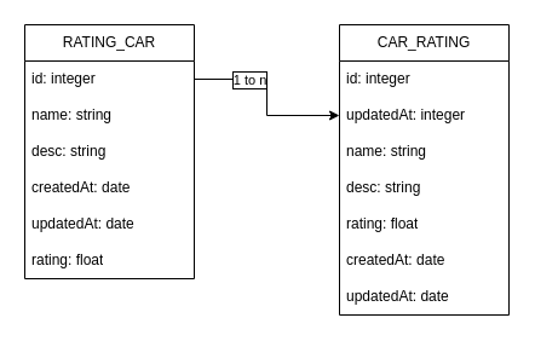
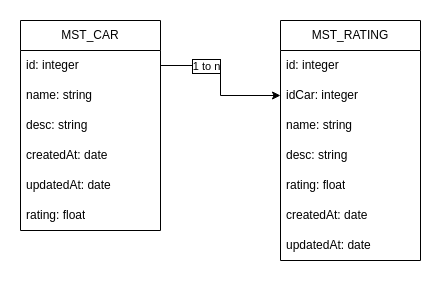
- <mxCell id="2" value="RATING_CAR" style="swimlane;fontStyle=0;childLayout=stackLayout;horizontal=1;startSize=30;horizontalStack=0;resizeParent=1;resizeParentMax=0;resizeLast=0;collapsible=1;marginBottom=0;whiteSpace=wrap;html=1;" vertex="1" parent="1"><mxGeometry x="20" y="20" width="140" height="210" as="geometry" /></mxCell>
+ <mxCell id="2" value="MST_CAR" style="swimlane;fontStyle=0;childLayout=stackLayout;horizontal=1;startSize=30;horizontalStack=0;resizeParent=1;resizeParentMax=0;resizeLast=0;collapsible=1;marginBottom=0;whiteSpace=wrap;html=1;" vertex="1" parent="1"><mxGeometry x="20" y="20" width="140" height="210" as="geometry" /></mxCell>
- <mxCell id="9" value="CAR_RATING" style="swimlane;fontStyle=0;childLayout=stackLayout;horizontal=1;startSize=30;horizontalStack=0;resizeParent=1;resizeParentMax=0;resizeLast=0;collapsible=1;marginBottom=0;whiteSpace=wrap;html=1;" vertex="1" parent="1"><mxGeometry x="280" y="20" width="140" height="240" as="geometry" /></mxCell>
+ <mxCell id="9" value="MST_RATING" style="swimlane;fontStyle=0;childLayout=stackLayout;horizontal=1;startSize=30;horizontalStack=0;resizeParent=1;resizeParentMax=0;resizeLast=0;collapsible=1;marginBottom=0;whiteSpace=wrap;html=1;" vertex="1" parent="1"><mxGeometry x="280" y="20" width="140" height="240" as="geometry" /></mxCell>
- <mxCell id="11" value="updatedAt: integer" style="text;strokeColor=none;fillColor=none;align=left;verticalAlign=middle;spacingLeft=4;spacingRight=4;overflow=hidden;points=[[0,0.5],[1,0.5]];portConstraint=eastwest;rotatable=0;whiteSpace=wrap;html=1;" vertex="1" parent="9"><mxGeometry y="60" width="140" height="30" as="geometry" /></mxCell>
+ <mxCell id="11" value="idCar: integer" style="text;strokeColor=none;fillColor=none;align=left;verticalAlign=middle;spacingLeft=4;spacingRight=4;overflow=hidden;points=[[0,0.5],[1,0.5]];portConstraint=eastwest;rotatable=0;whiteSpace=wrap;html=1;" vertex="1" parent="9"><mxGeometry y="60" width="140" height="30" as="geometry" /></mxCell>
